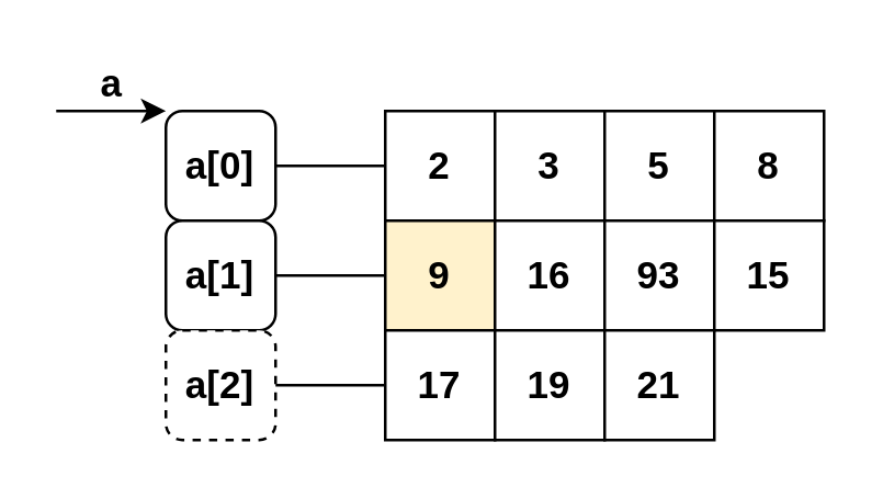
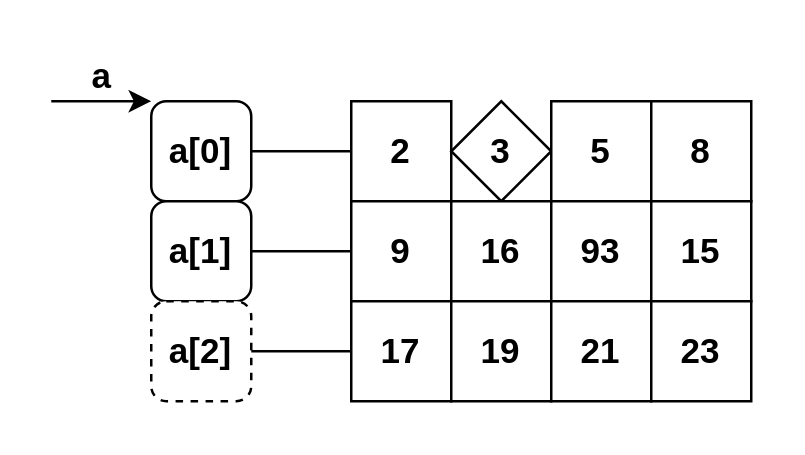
- <mxCell id="11" value="&lt;span style=&quot;font-size: 14px&quot;&gt;&lt;b&gt;3&lt;/b&gt;&lt;/span&gt;" style="rounded=0;whiteSpace=wrap;html=1;" vertex="1" parent="1"><mxGeometry x="180" y="40" width="40" height="40" as="geometry" /></mxCell>
+ <mxCell id="11" value="&lt;span style=&quot;font-size: 14px&quot;&gt;&lt;b&gt;3&lt;/b&gt;&lt;/span&gt;" style="rhombus;whiteSpace=wrap;html=1;" vertex="1" parent="1"><mxGeometry x="180" y="40" width="40" height="40" as="geometry" /></mxCell>
- <mxCell id="14" value="&lt;span style=&quot;font-size: 14px&quot;&gt;&lt;b&gt;9&lt;/b&gt;&lt;/span&gt;" style="rounded=0;whiteSpace=wrap;html=1;fillColor=#fff2cc;" vertex="1" parent="1"><mxGeometry x="140" y="80" width="40" height="40" as="geometry" /></mxCell>
+ <mxCell id="14" value="&lt;span style=&quot;font-size: 14px&quot;&gt;&lt;b&gt;9&lt;/b&gt;&lt;/span&gt;" style="rounded=0;whiteSpace=wrap;html=1;" vertex="1" parent="1"><mxGeometry x="140" y="80" width="40" height="40" as="geometry" /></mxCell>
+ <mxCell id="21" value="&lt;span style=&quot;font-size: 14px&quot;&gt;&lt;b&gt;23&lt;/b&gt;&lt;/span&gt;" style="rounded=0;whiteSpace=wrap;html=1;" vertex="1" parent="1"><mxGeometry x="260" y="120" width="40" height="40" as="geometry" /></mxCell>
